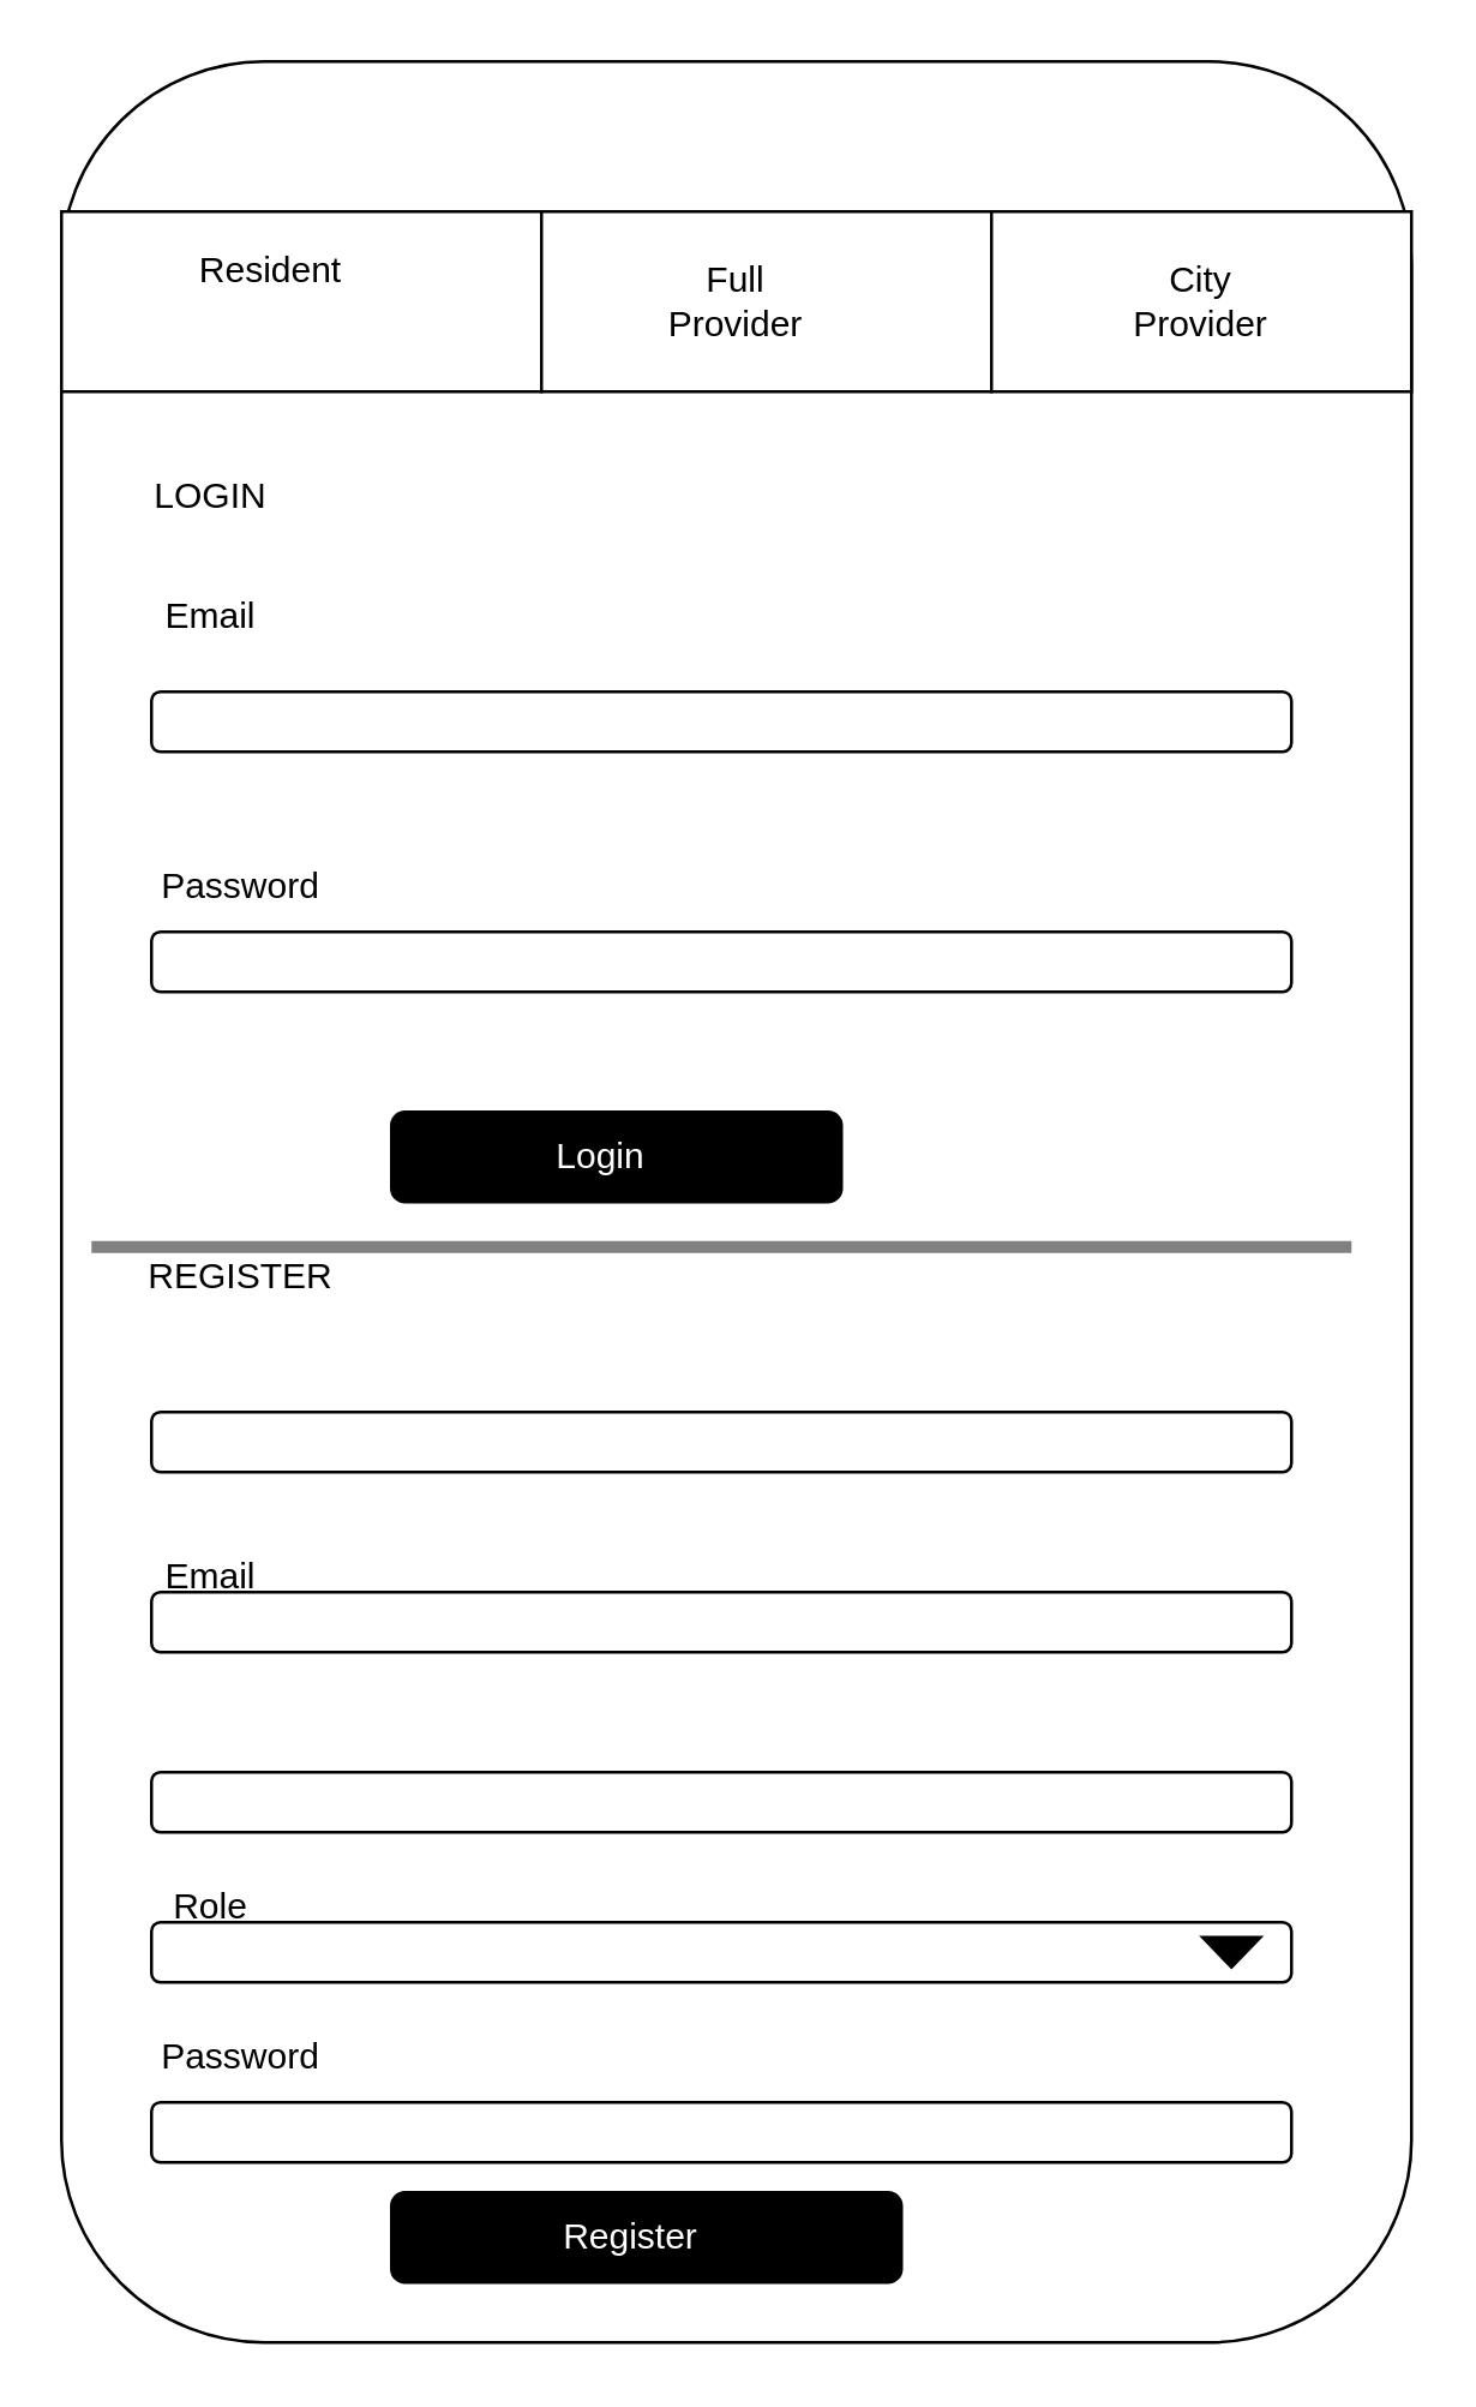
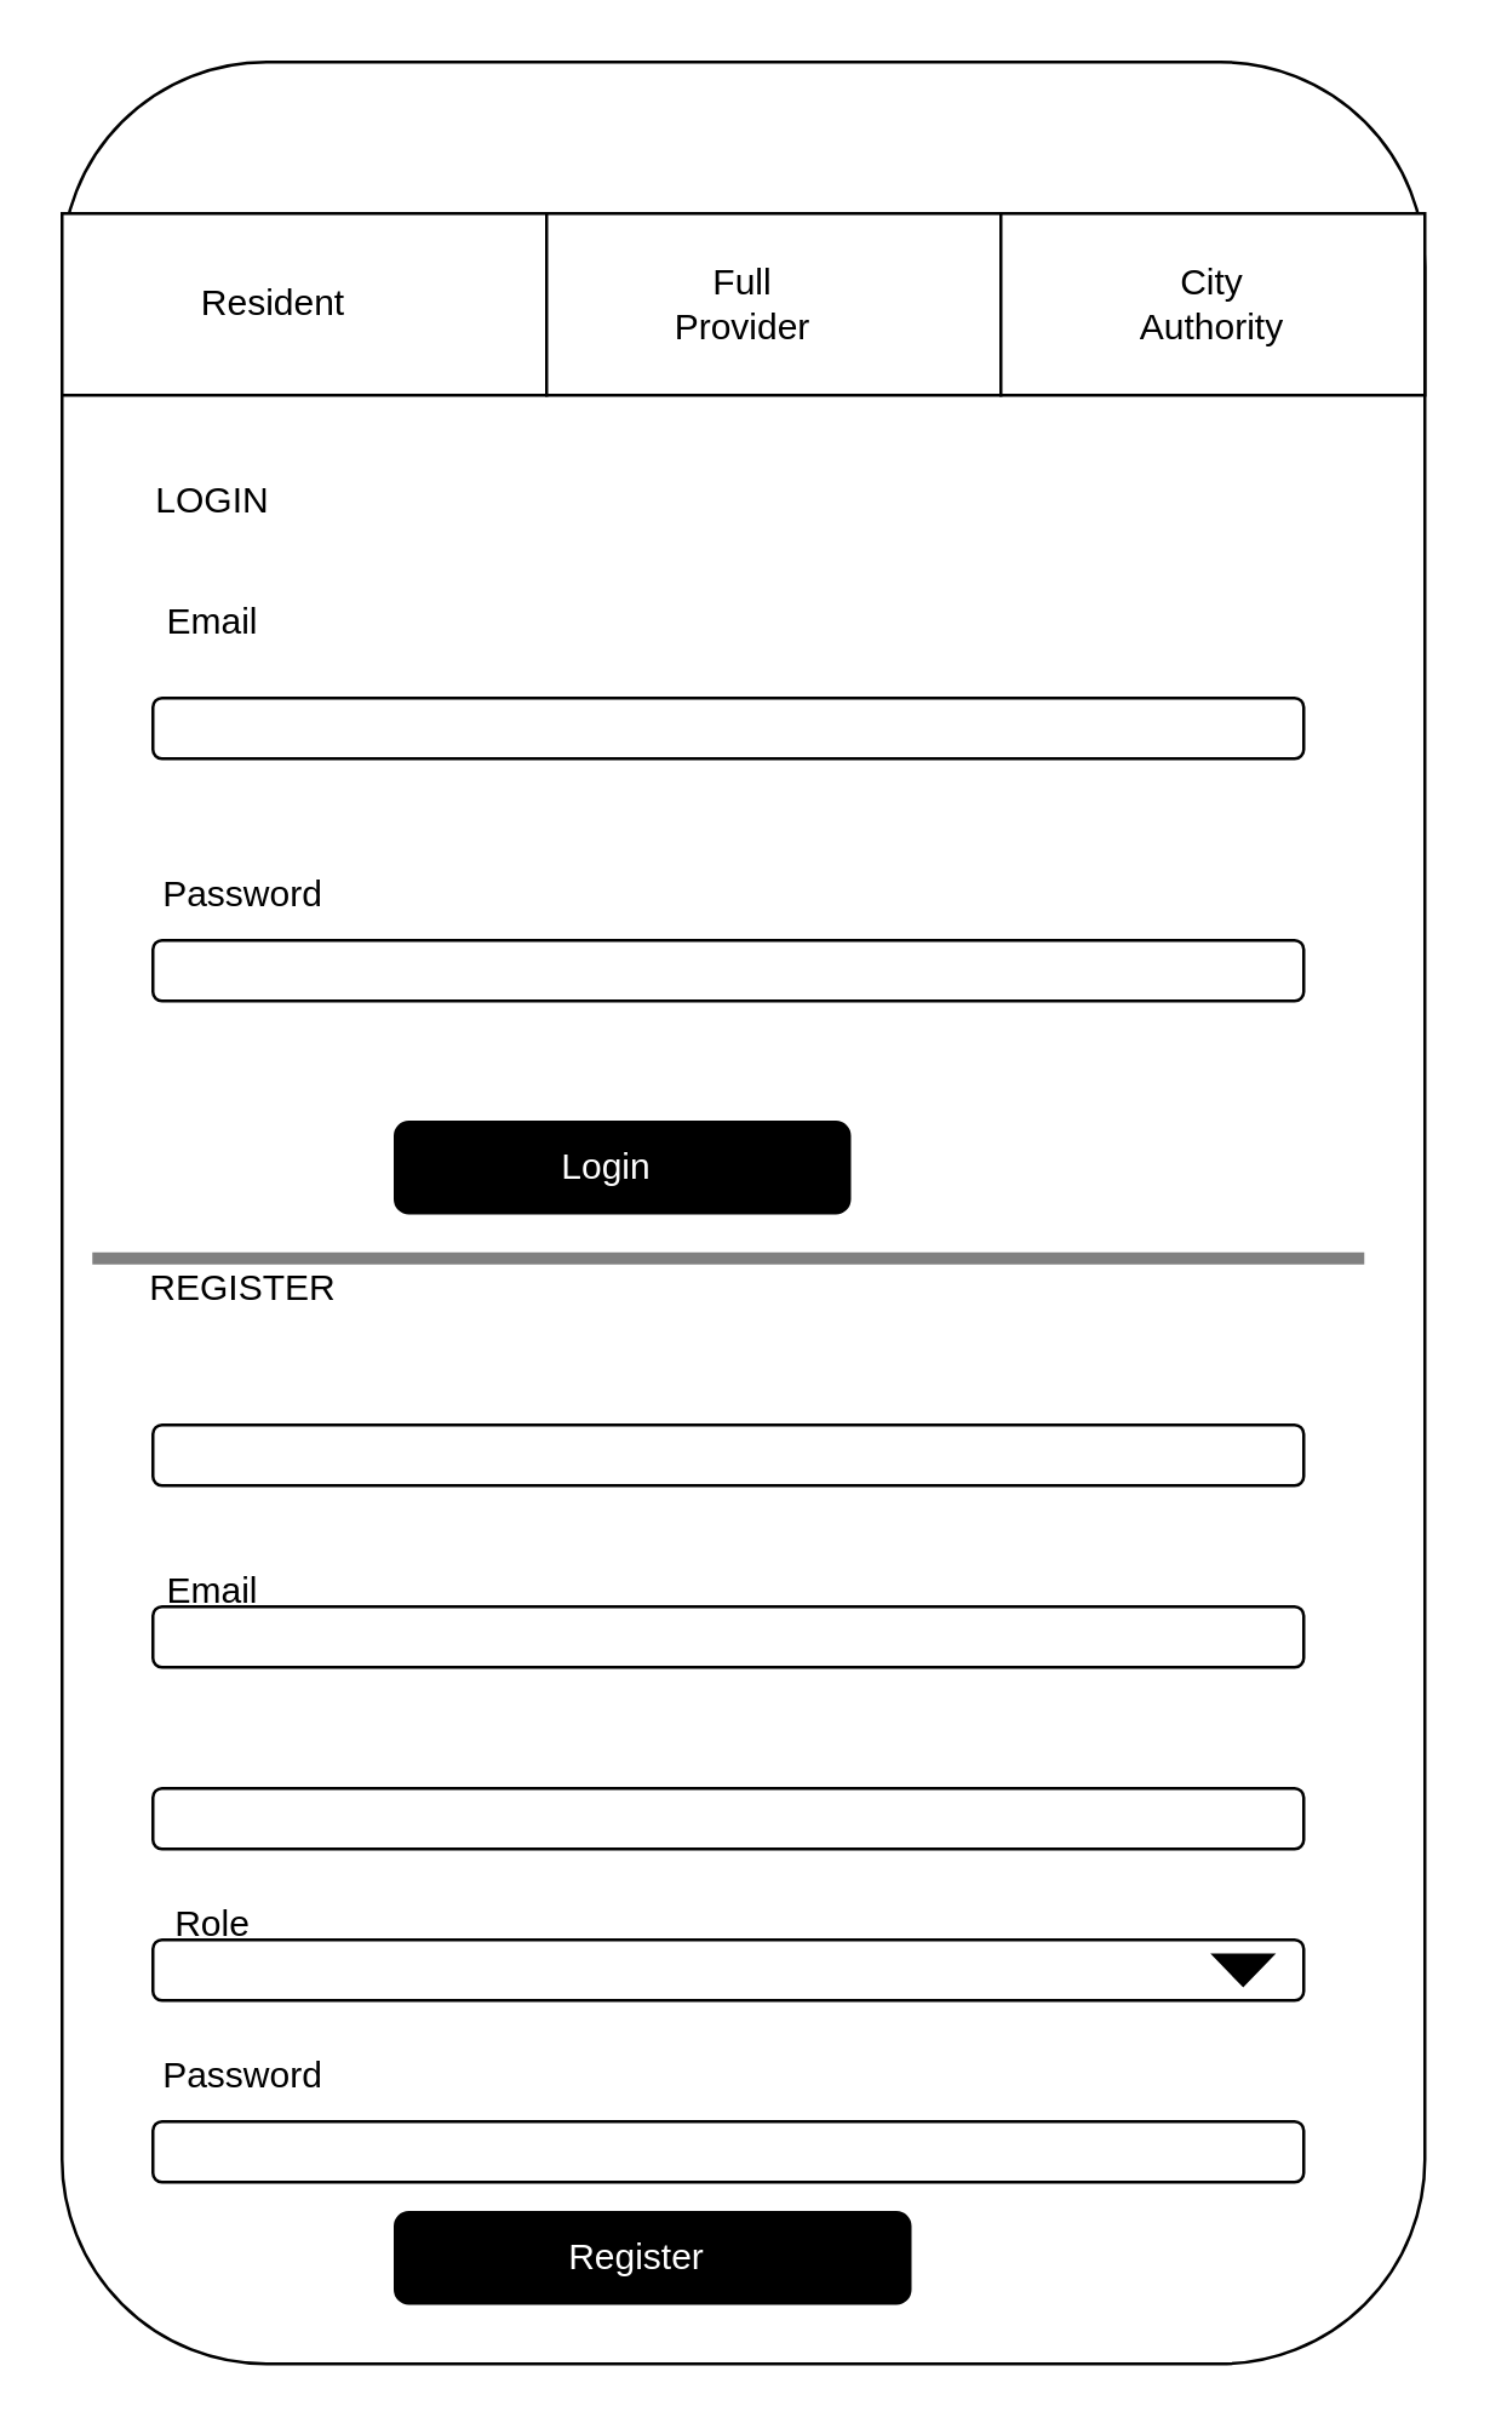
- <mxCell id="6" value="Resident" style="text;html=1;strokeColor=none;fillColor=none;align=center;verticalAlign=middle;whiteSpace=wrap;rounded=0;" parent="1" vertex="1"><mxGeometry x="60" y="75" width="60" height="30" as="geometry" /></mxCell>
+ <mxCell id="6" value="Resident" style="text;html=1;strokeColor=none;fillColor=none;align=center;verticalAlign=middle;whiteSpace=wrap;rounded=0;" parent="1" vertex="1"><mxGeometry x="60" y="85" width="60" height="30" as="geometry" /></mxCell>
- <mxCell id="8" value="City Provider" style="text;html=1;strokeColor=none;fillColor=none;align=center;verticalAlign=middle;whiteSpace=wrap;rounded=0;" parent="1" vertex="1"><mxGeometry x="370" y="85" width="60" height="30" as="geometry" /></mxCell>
+ <mxCell id="8" value="City Authority" style="text;html=1;strokeColor=none;fillColor=none;align=center;verticalAlign=middle;whiteSpace=wrap;rounded=0;" parent="1" vertex="1"><mxGeometry x="370" y="85" width="60" height="30" as="geometry" /></mxCell>
